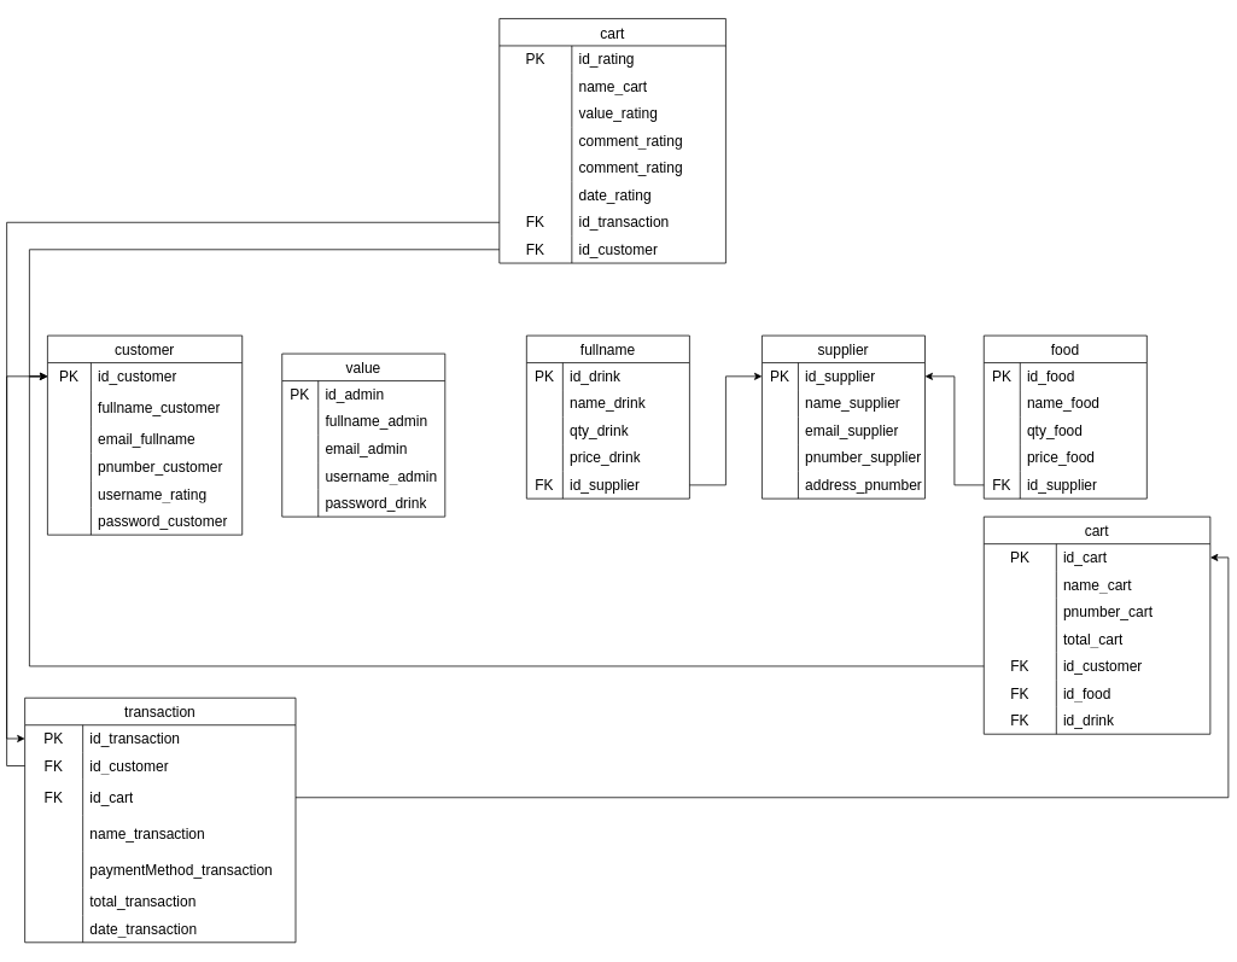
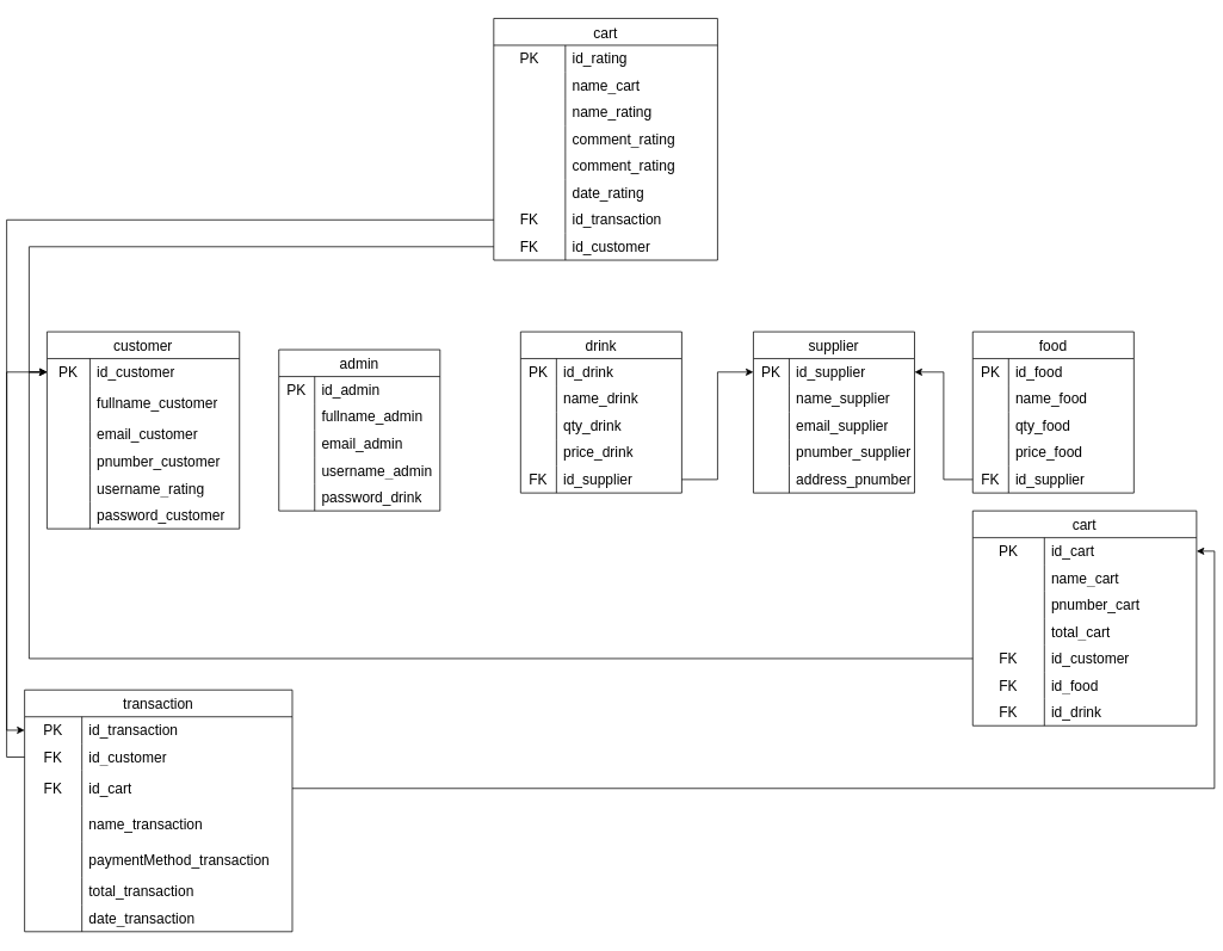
- <mxCell id="144" value="value_rating" style="shape=partialRectangle;html=1;whiteSpace=wrap;connectable=0;fillColor=none;top=0;left=0;bottom=0;right=0;align=left;spacingLeft=6;overflow=hidden;strokeColor=inherit;fontSize=16;" vertex="1" parent="142"><mxGeometry x="80" width="170" height="30" as="geometry"><mxRectangle width="170" height="30" as="alternateBounds" /></mxGeometry></mxCell>
+ <mxCell id="144" value="name_rating" style="shape=partialRectangle;html=1;whiteSpace=wrap;connectable=0;fillColor=none;top=0;left=0;bottom=0;right=0;align=left;spacingLeft=6;overflow=hidden;strokeColor=inherit;fontSize=16;" vertex="1" parent="142"><mxGeometry x="80" width="170" height="30" as="geometry"><mxRectangle width="170" height="30" as="alternateBounds" /></mxGeometry></mxCell>
- <mxCell id="37" value="fullname" style="shape=table;startSize=30;container=1;collapsible=0;childLayout=tableLayout;fixedRows=1;rowLines=0;fontStyle=0;strokeColor=default;fontSize=16;" parent="1" vertex="1"><mxGeometry x="574" y="370" width="180" height="180" as="geometry" /></mxCell>
+ <mxCell id="37" value="drink" style="shape=table;startSize=30;container=1;collapsible=0;childLayout=tableLayout;fixedRows=1;rowLines=0;fontStyle=0;strokeColor=default;fontSize=16;" parent="1" vertex="1"><mxGeometry x="574" y="370" width="180" height="180" as="geometry" /></mxCell>
- <mxCell id="21" value="value" style="shape=table;startSize=30;container=1;collapsible=0;childLayout=tableLayout;fixedRows=1;rowLines=0;fontStyle=0;strokeColor=default;fontSize=16;" parent="1" vertex="1"><mxGeometry x="304" y="390" width="180" height="180" as="geometry" /></mxCell>
+ <mxCell id="21" value="admin" style="shape=table;startSize=30;container=1;collapsible=0;childLayout=tableLayout;fixedRows=1;rowLines=0;fontStyle=0;strokeColor=default;fontSize=16;" parent="1" vertex="1"><mxGeometry x="304" y="390" width="180" height="180" as="geometry" /></mxCell>
- <mxCell id="11" value="email_fullname" style="shape=partialRectangle;html=1;whiteSpace=wrap;connectable=0;fillColor=none;top=0;left=0;bottom=0;right=0;align=left;spacingLeft=6;overflow=hidden;strokeColor=inherit;fontSize=16;" parent="9" vertex="1"><mxGeometry x="48" width="167" height="30" as="geometry"><mxRectangle width="167" height="30" as="alternateBounds" /></mxGeometry></mxCell>
+ <mxCell id="11" value="email_customer" style="shape=partialRectangle;html=1;whiteSpace=wrap;connectable=0;fillColor=none;top=0;left=0;bottom=0;right=0;align=left;spacingLeft=6;overflow=hidden;strokeColor=inherit;fontSize=16;" parent="9" vertex="1"><mxGeometry x="48" width="167" height="30" as="geometry"><mxRectangle width="167" height="30" as="alternateBounds" /></mxGeometry></mxCell>
